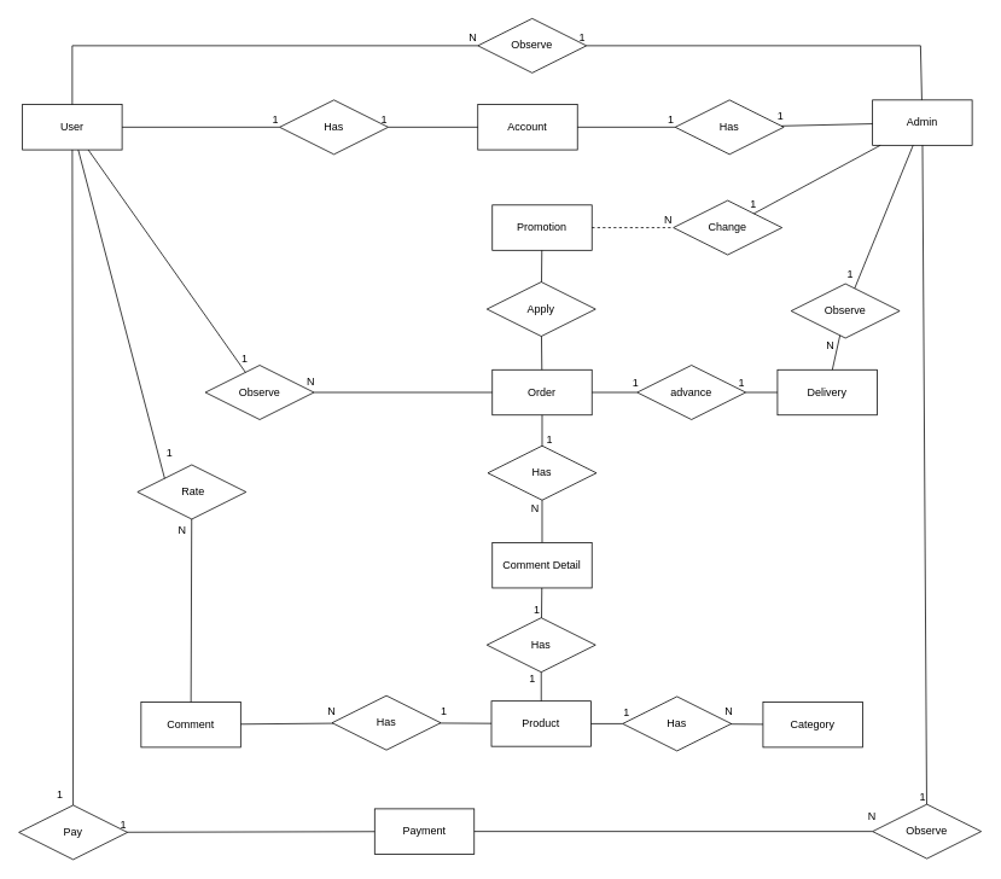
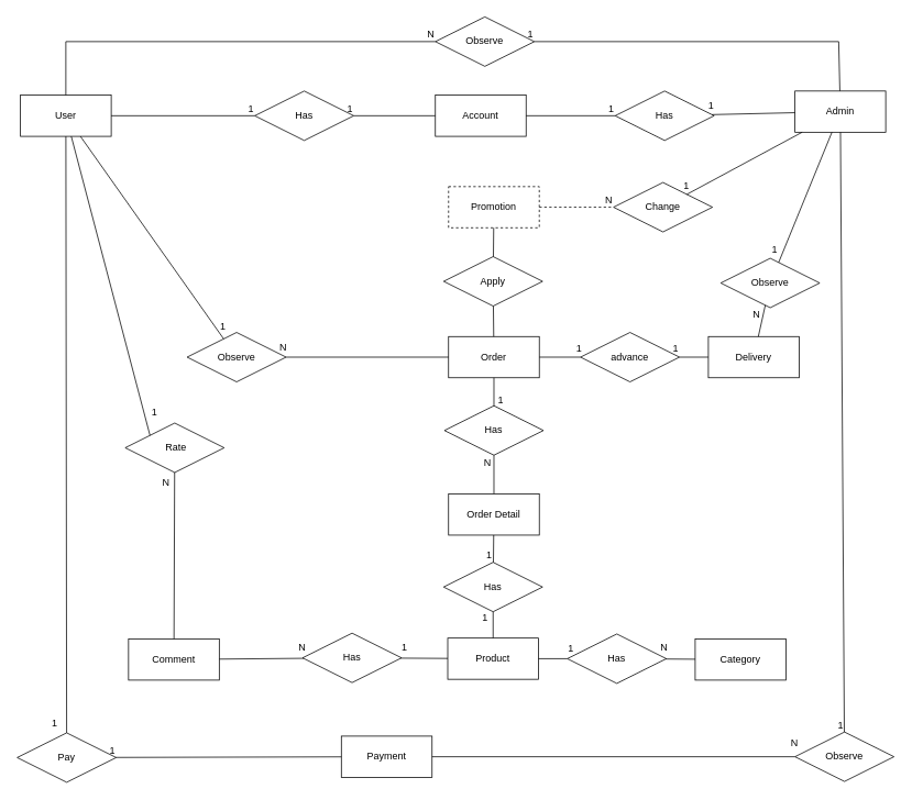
- <mxCell id="8" value="Promotion" style="html=1;whiteSpace=wrap;" parent="1" vertex="1"><mxGeometry x="543" y="226" width="110" height="50" as="geometry" /></mxCell>
+ <mxCell id="8" value="Promotion" style="html=1;whiteSpace=wrap;dashed=1;" parent="1" vertex="1"><mxGeometry x="543" y="226" width="110" height="50" as="geometry" /></mxCell>
- <mxCell id="67" value="Comment Detail" style="html=1;whiteSpace=wrap;" parent="1" vertex="1"><mxGeometry x="543" y="599" width="110" height="50" as="geometry" /></mxCell>
+ <mxCell id="67" value="Order Detail" style="html=1;whiteSpace=wrap;" parent="1" vertex="1"><mxGeometry x="543" y="599" width="110" height="50" as="geometry" /></mxCell>
